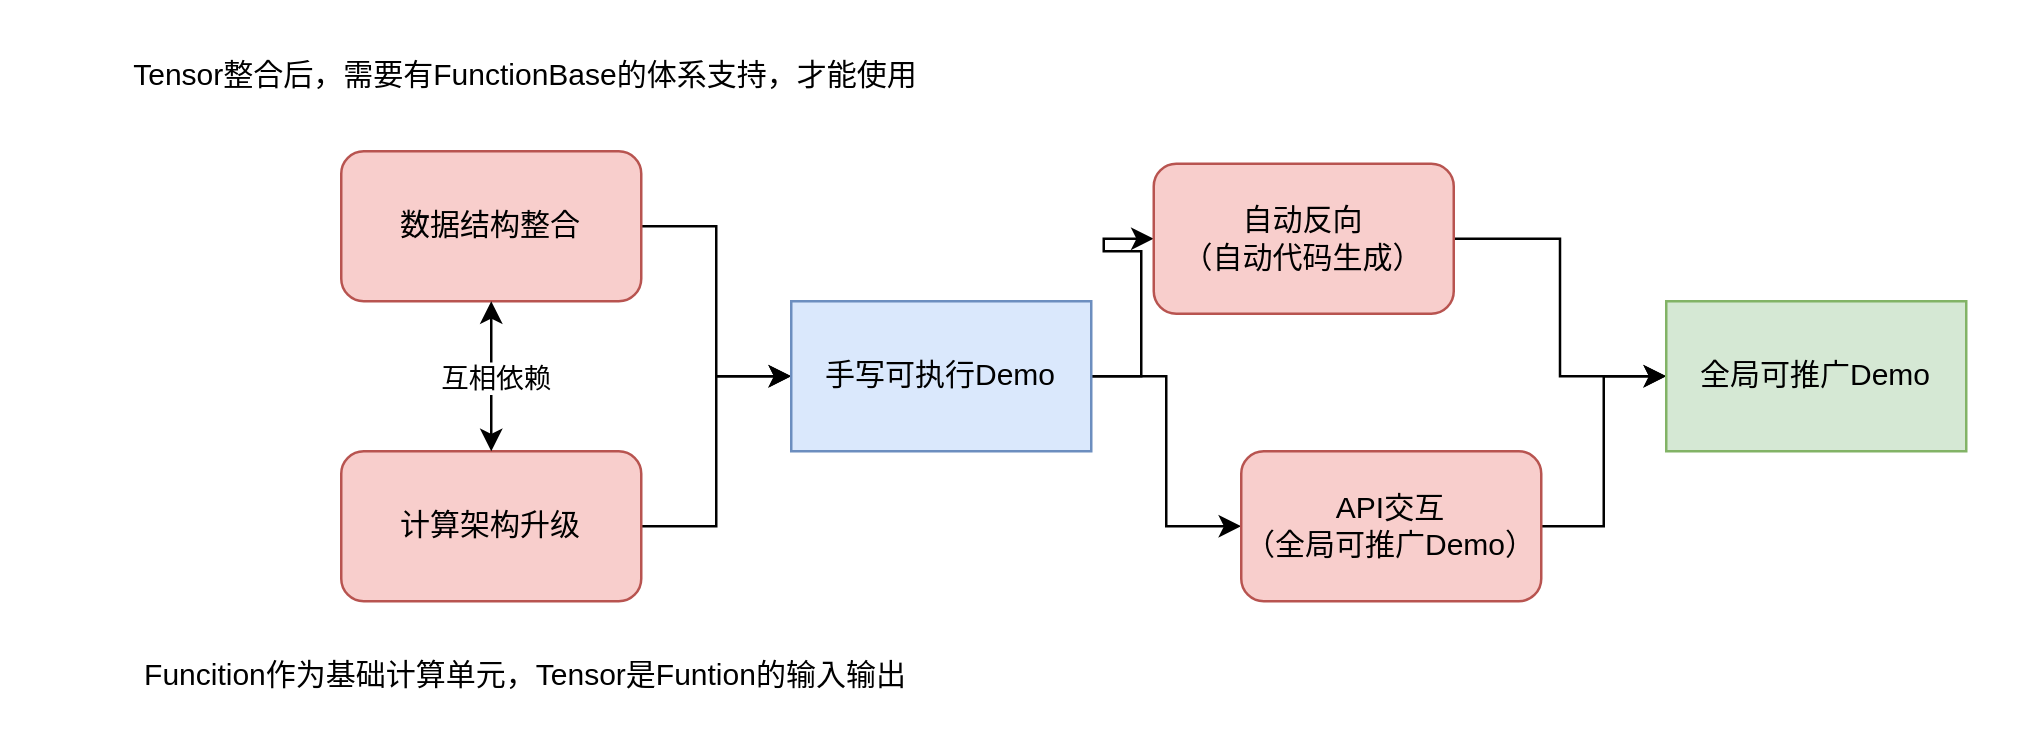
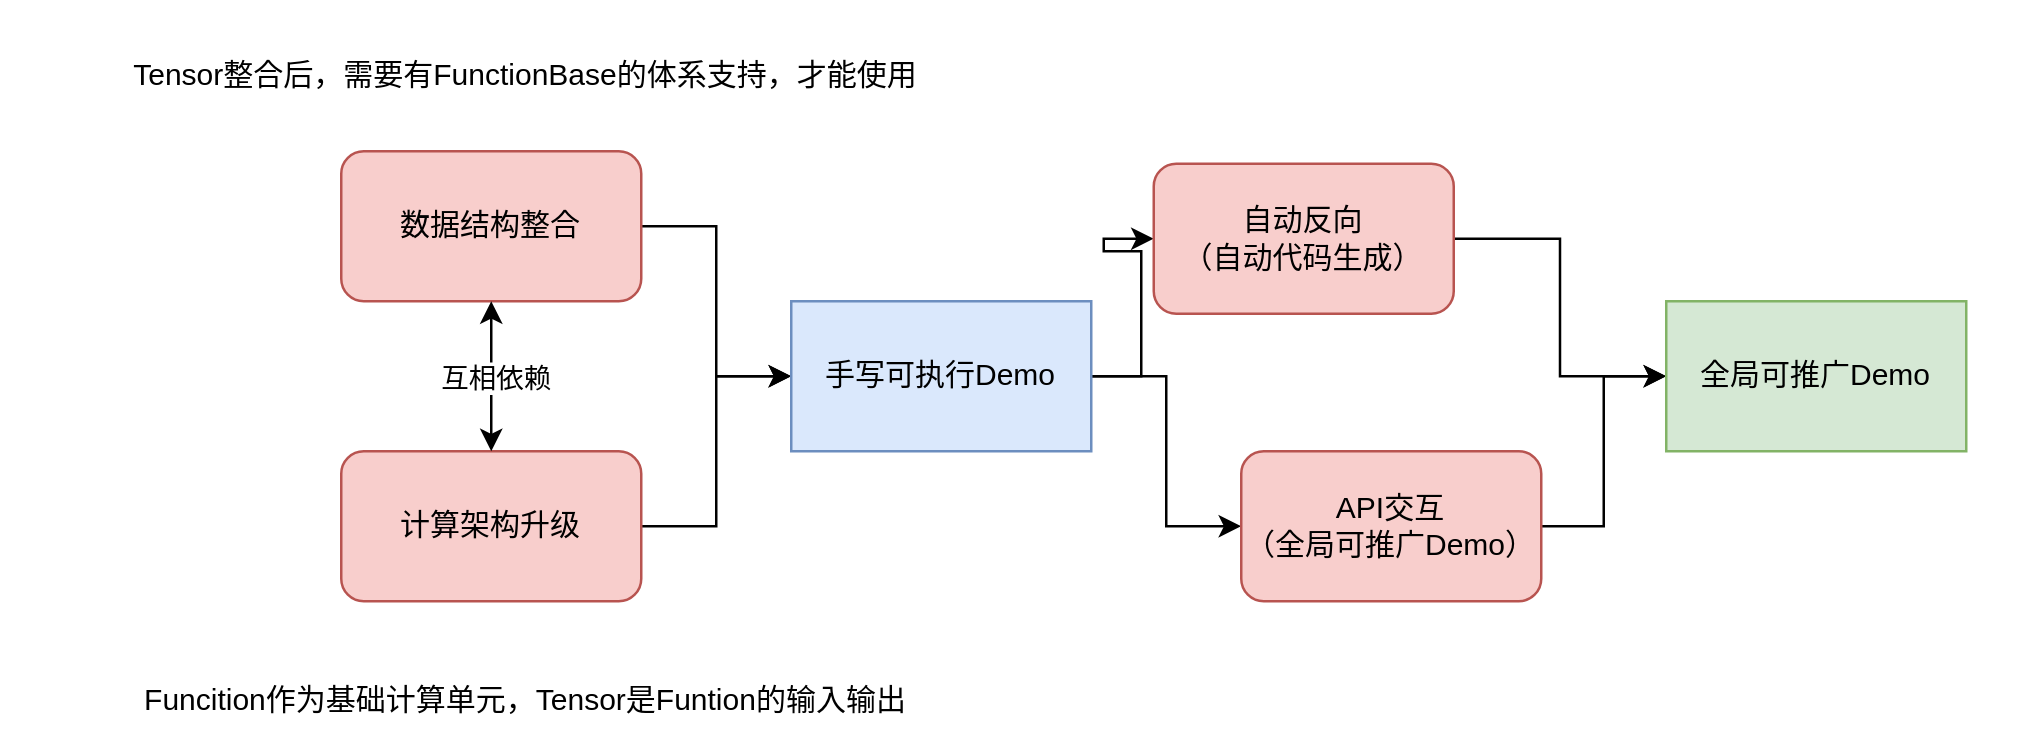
- <mxCell id="12" value="Funcition作为基础计算单元，Tensor是Funtion的输入输出" style="text;html=1;strokeColor=none;fillColor=none;align=center;verticalAlign=middle;whiteSpace=wrap;rounded=0;" vertex="1" parent="1"><mxGeometry x="20" y="260" width="380" height="20" as="geometry" /></mxCell>
+ <mxCell id="12" value="Funcition作为基础计算单元，Tensor是Funtion的输入输出" style="text;html=1;strokeColor=none;fillColor=none;align=center;verticalAlign=middle;whiteSpace=wrap;rounded=0;" vertex="1" parent="1"><mxGeometry x="20" y="270" width="380" height="20" as="geometry" /></mxCell>
